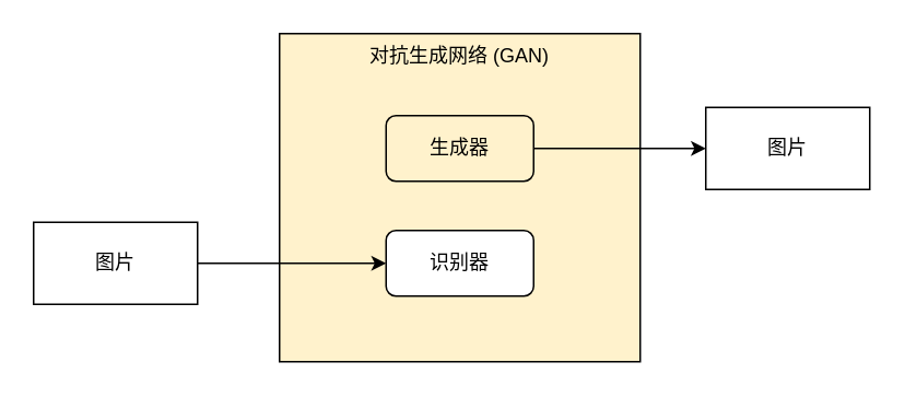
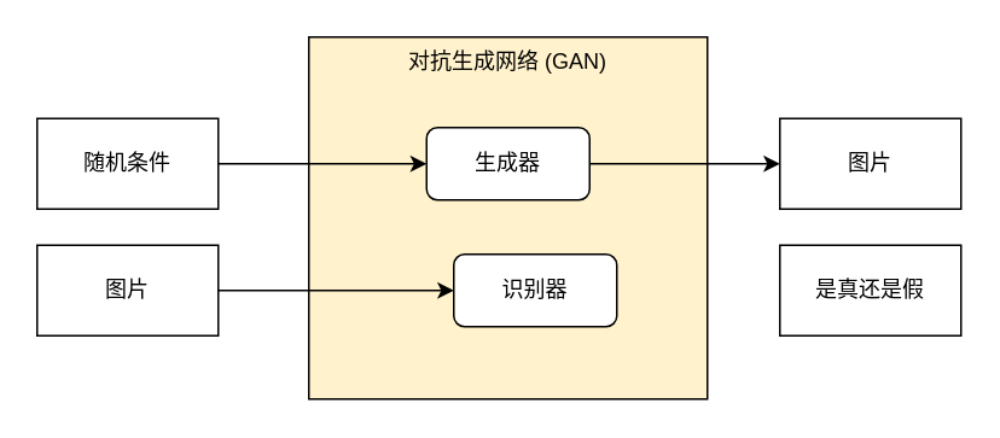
+ <mxCell id="7" value="随机条件" style="rounded=0;whiteSpace=wrap;html=1;" vertex="1" parent="1"><mxGeometry x="20" y="65" width="100" height="50" as="geometry" /></mxCell>
+ <mxCell id="6" style="edgeStyle=orthogonalEdgeStyle;rounded=0;orthogonalLoop=1;jettySize=auto;html=1;exitX=1;exitY=0.5;exitDx=0;exitDy=0;entryX=0;entryY=0.5;entryDx=0;entryDy=0;" edge="1" parent="1" source="7" target="4"><mxGeometry relative="1" as="geometry" /></mxCell>
- <mxCell id="4" value="生成器" style="rounded=1;whiteSpace=wrap;html=1;fillColor=#fff2cc;" vertex="1" parent="1"><mxGeometry x="235" y="70" width="90" height="40" as="geometry" /></mxCell>
+ <mxCell id="4" value="生成器" style="rounded=1;whiteSpace=wrap;html=1;" vertex="1" parent="1"><mxGeometry x="235" y="70" width="90" height="40" as="geometry" /></mxCell>
- <mxCell id="5" value="识别器" style="rounded=1;whiteSpace=wrap;html=1;" vertex="1" parent="1"><mxGeometry x="235" y="140" width="90" height="40" as="geometry" /></mxCell>
+ <mxCell id="5" value="识别器" style="rounded=1;whiteSpace=wrap;html=1;" vertex="1" parent="1"><mxGeometry x="250" y="140" width="90" height="40" as="geometry" /></mxCell>
+ <mxCell id="11" value="是真还是假" style="rounded=0;whiteSpace=wrap;html=1;" vertex="1" parent="1"><mxGeometry x="430" y="135" width="100" height="50" as="geometry" /></mxCell>
